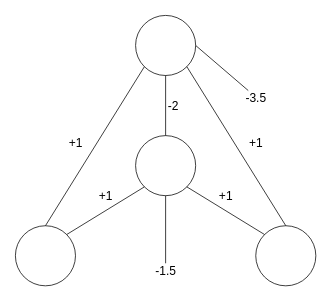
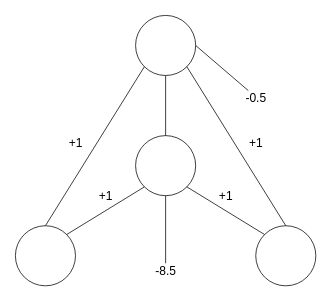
- <mxCell id="13" value="&lt;font style=&quot;font-size: 16px;&quot;&gt;-3.5&lt;/font&gt;" style="text;html=1;align=center;verticalAlign=middle;resizable=0;points=[];autosize=1;strokeColor=none;fillColor=none;" parent="1" vertex="1"><mxGeometry x="320" y="120" width="40" height="20" as="geometry" /></mxCell>
+ <mxCell id="13" value="&lt;font style=&quot;font-size: 16px;&quot;&gt;-0.5&lt;/font&gt;" style="text;html=1;align=center;verticalAlign=middle;resizable=0;points=[];autosize=1;strokeColor=none;fillColor=none;" parent="1" vertex="1"><mxGeometry x="320" y="120" width="40" height="20" as="geometry" /></mxCell>
- <mxCell id="19" value="-2" style="text;html=1;align=center;verticalAlign=middle;resizable=0;points=[];autosize=1;strokeColor=none;fillColor=none;fontSize=16;" parent="1" vertex="1"><mxGeometry x="215" y="130" width="30" height="20" as="geometry" /></mxCell>
- <mxCell id="14" value="-1.5" style="text;html=1;align=center;verticalAlign=middle;resizable=0;points=[];autosize=1;strokeColor=none;fillColor=none;fontSize=16;" parent="1" vertex="1"><mxGeometry x="200" y="350" width="40" height="20" as="geometry" /></mxCell>
+ <mxCell id="14" value="-8.5" style="text;html=1;align=center;verticalAlign=middle;resizable=0;points=[];autosize=1;strokeColor=none;fillColor=none;fontSize=16;" parent="1" vertex="1"><mxGeometry x="200" y="350" width="40" height="20" as="geometry" /></mxCell>
